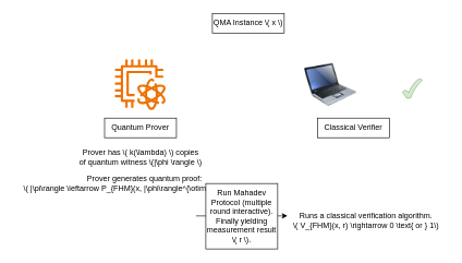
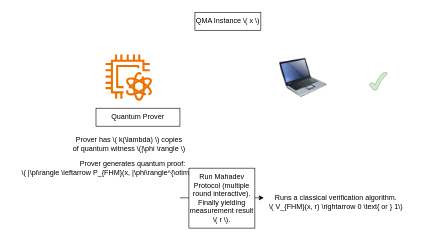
- <mxCell id="6" value="Quantum Prover" style="rounded=0;whiteSpace=wrap;html=1;" vertex="1" parent="1"><mxGeometry x="159" y="180" width="110" height="30" as="geometry" /></mxCell>
+ <mxCell id="6" value="Quantum Prover" style="rounded=0;whiteSpace=wrap;html=1;" vertex="1" parent="1"><mxGeometry x="159" y="180" width="140" height="30" as="geometry" /></mxCell>
- <mxCell id="3" value="Classical Verifier" style="rounded=0;whiteSpace=wrap;html=1;" vertex="1" parent="1"><mxGeometry x="485" y="180" width="110" height="30" as="geometry" /></mxCell>
